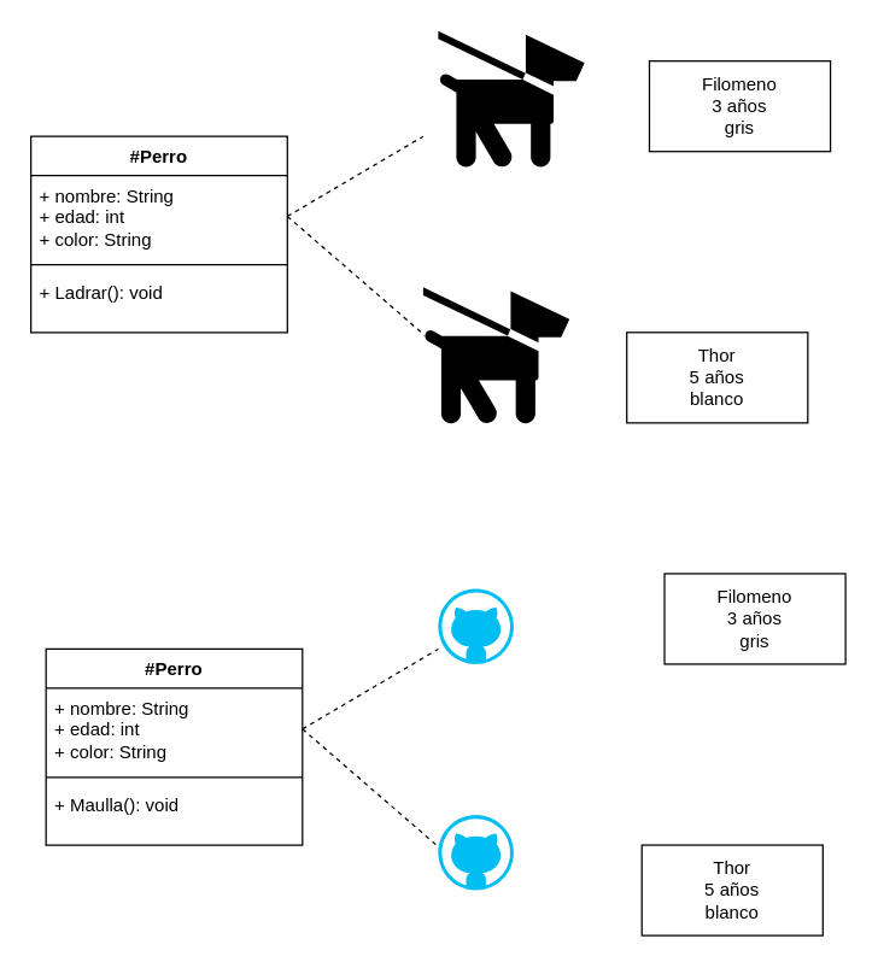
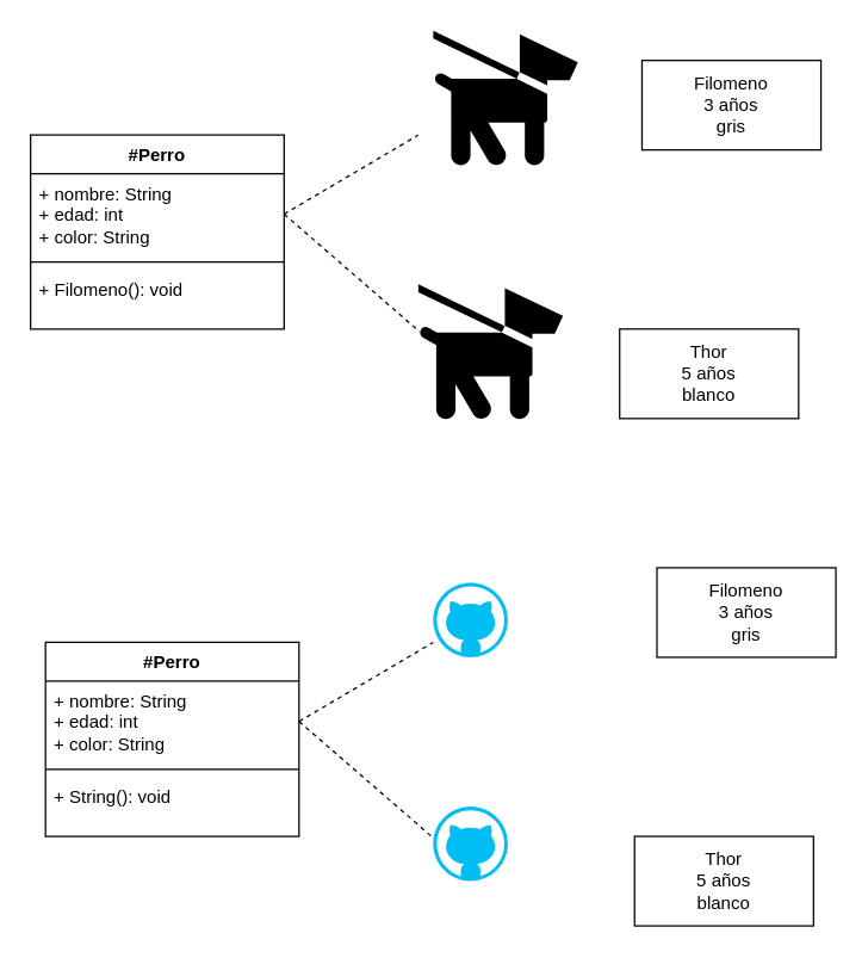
- <mxCell id="5" value="+ Ladrar(): void" style="text;strokeColor=none;fillColor=none;align=left;verticalAlign=top;spacingLeft=4;spacingRight=4;overflow=hidden;rotatable=0;points=[[0,0.5],[1,0.5]];portConstraint=eastwest;whiteSpace=wrap;html=1;" parent="2" vertex="1"><mxGeometry y="90" width="170" height="40" as="geometry" /></mxCell>
+ <mxCell id="5" value="+ Filomeno(): void" style="text;strokeColor=none;fillColor=none;align=left;verticalAlign=top;spacingLeft=4;spacingRight=4;overflow=hidden;rotatable=0;points=[[0,0.5],[1,0.5]];portConstraint=eastwest;whiteSpace=wrap;html=1;" parent="2" vertex="1"><mxGeometry y="90" width="170" height="40" as="geometry" /></mxCell>
- <mxCell id="15" value="+ Maulla(): void" style="text;strokeColor=none;fillColor=none;align=left;verticalAlign=top;spacingLeft=4;spacingRight=4;overflow=hidden;rotatable=0;points=[[0,0.5],[1,0.5]];portConstraint=eastwest;whiteSpace=wrap;html=1;" vertex="1" parent="12"><mxGeometry y="90" width="170" height="40" as="geometry" /></mxCell>
+ <mxCell id="15" value="+ String(): void" style="text;strokeColor=none;fillColor=none;align=left;verticalAlign=top;spacingLeft=4;spacingRight=4;overflow=hidden;rotatable=0;points=[[0,0.5],[1,0.5]];portConstraint=eastwest;whiteSpace=wrap;html=1;" vertex="1" parent="12"><mxGeometry y="90" width="170" height="40" as="geometry" /></mxCell>
